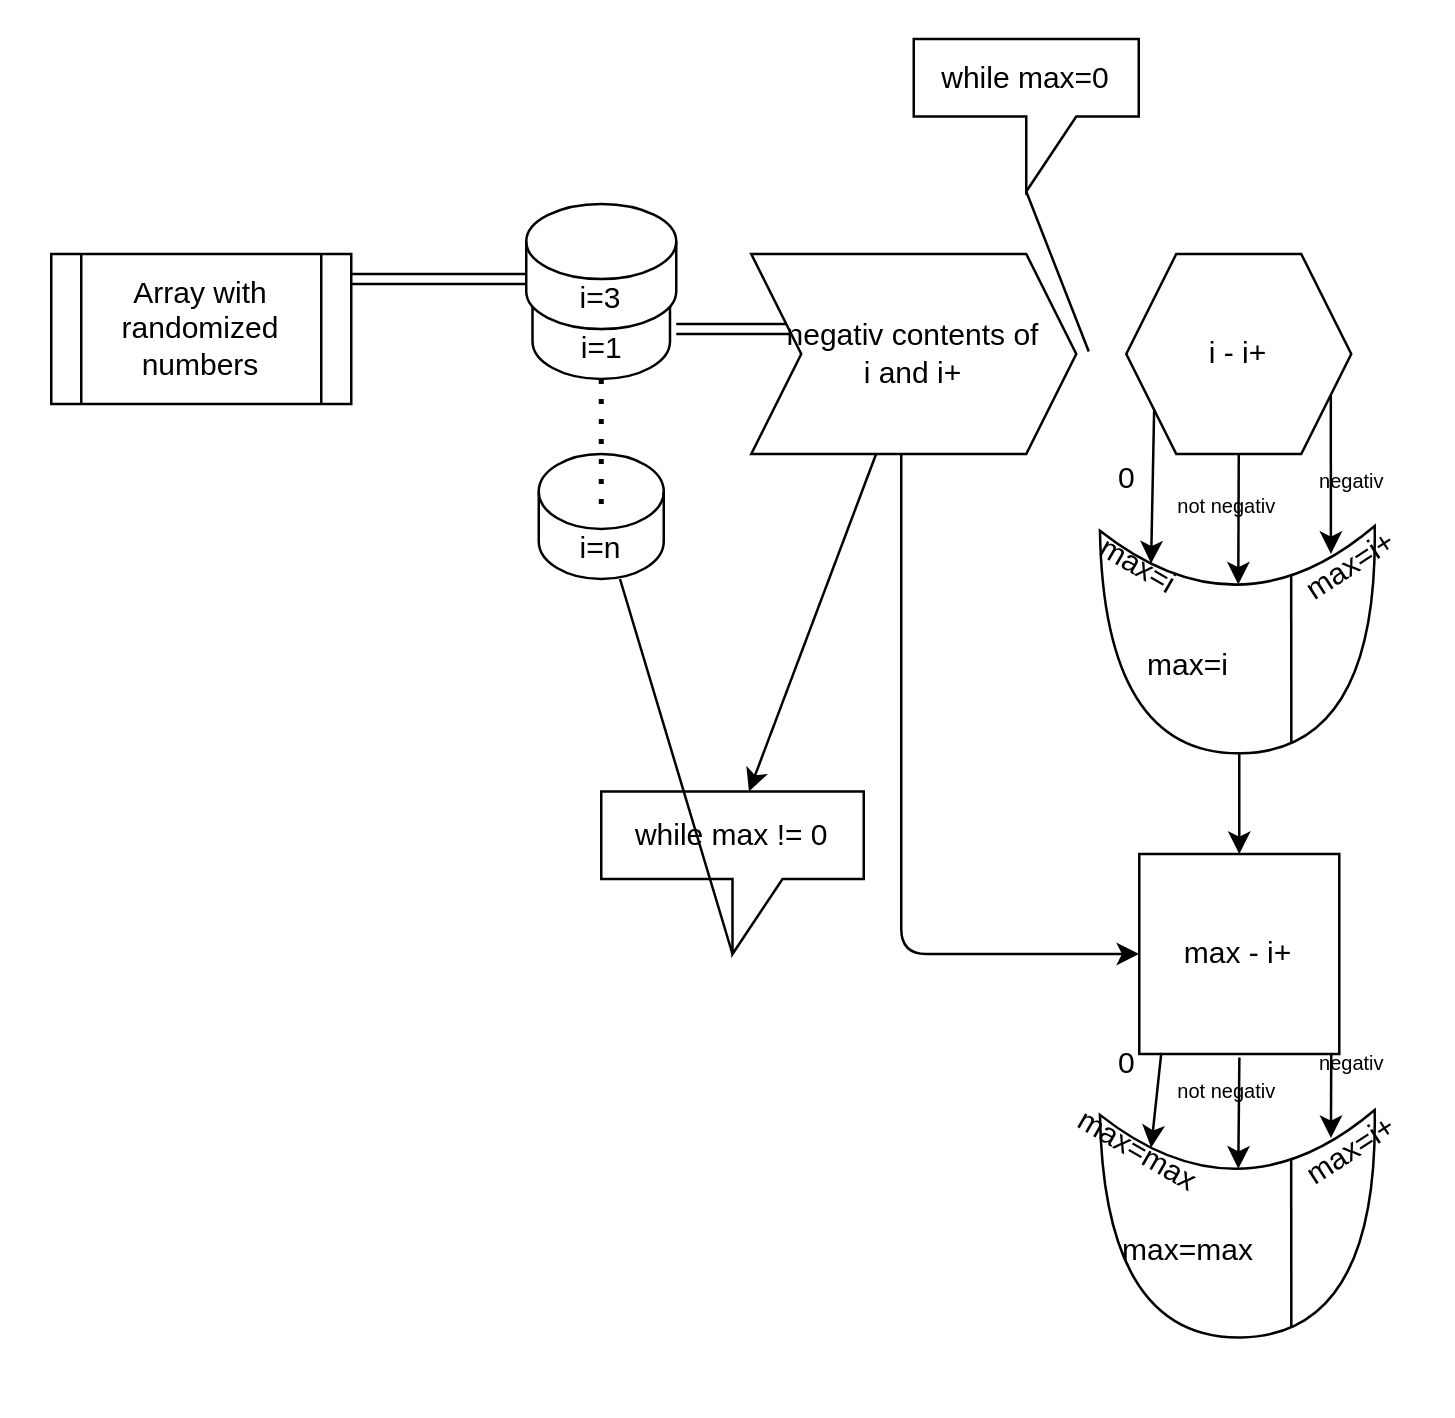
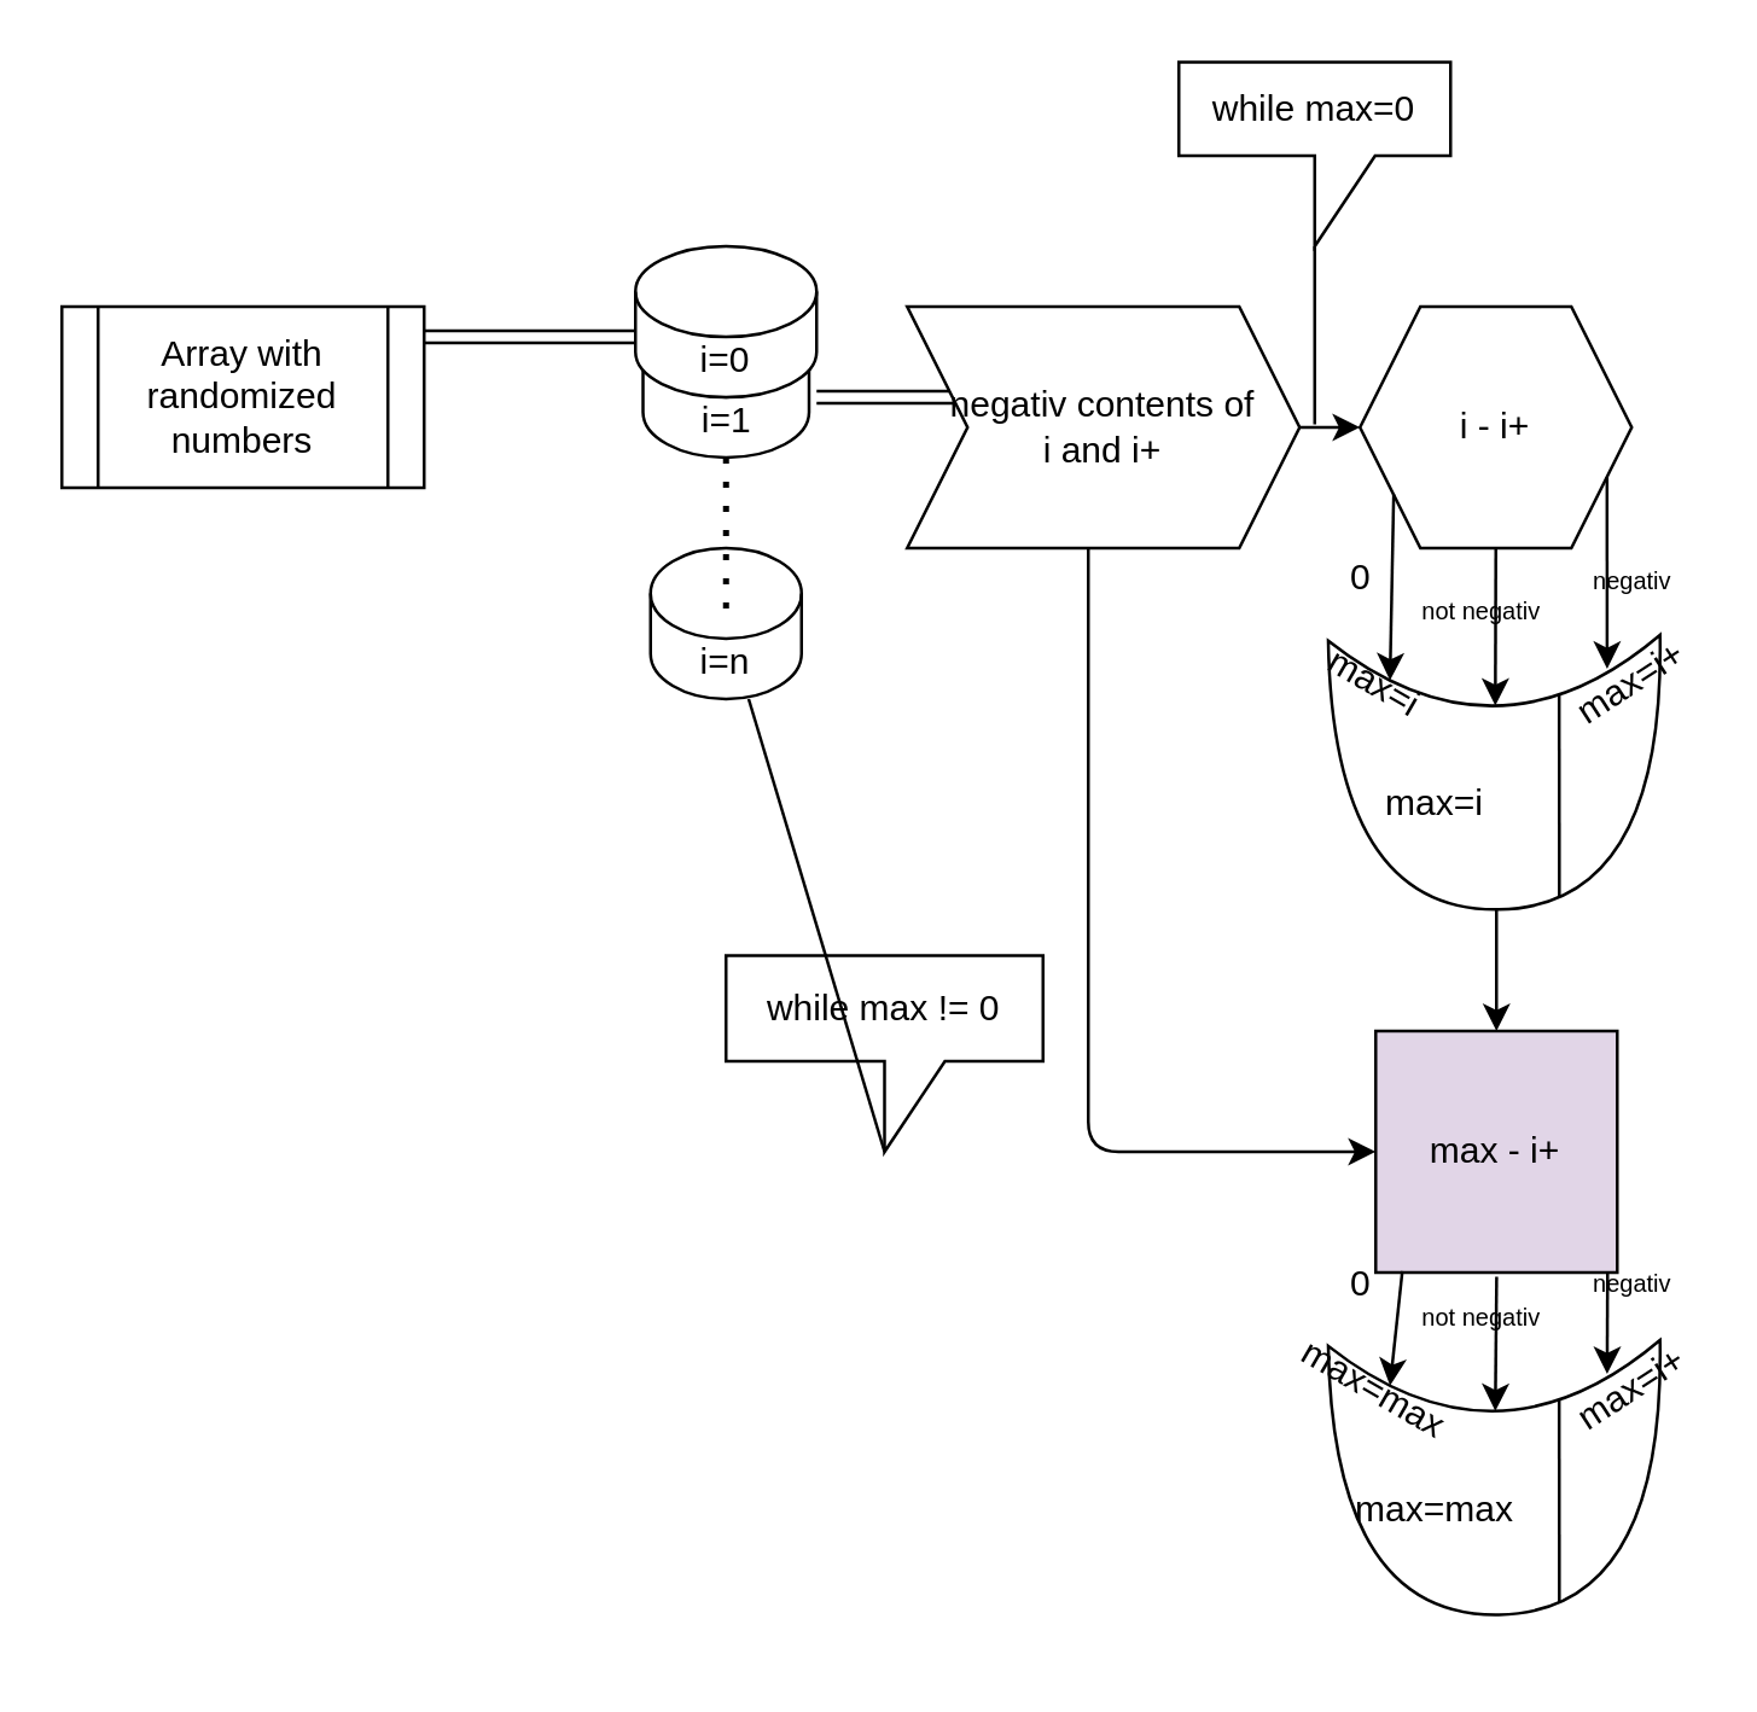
- <mxCell id="37" value="while max=0" style="shape=callout;whiteSpace=wrap;html=1;perimeter=calloutPerimeter;fontSize=12;" vertex="1" parent="1"><mxGeometry x="365" y="15" width="90" height="61" as="geometry" /></mxCell>
+ <mxCell id="37" value="while max=0" style="shape=callout;whiteSpace=wrap;html=1;perimeter=calloutPerimeter;fontSize=12;" vertex="1" parent="1"><mxGeometry x="390" y="20" width="90" height="61" as="geometry" /></mxCell>
- <mxCell id="6" value="i=3" style="shape=cylinder3;whiteSpace=wrap;html=1;boundedLbl=1;backgroundOutline=1;size=15;" vertex="1" parent="1"><mxGeometry x="210" y="81" width="60" height="50" as="geometry" /></mxCell>
+ <mxCell id="6" value="i=0" style="shape=cylinder3;whiteSpace=wrap;html=1;boundedLbl=1;backgroundOutline=1;size=15;" vertex="1" parent="1"><mxGeometry x="210" y="81" width="60" height="50" as="geometry" /></mxCell>
- <mxCell id="9" style="edgeStyle=none;html=1;" edge="1" parent="1" source="10" target="39"><mxGeometry relative="1" as="geometry" /></mxCell>
+ <mxCell id="9" style="edgeStyle=none;html=1;entryX=0;entryY=0.5;entryDx=0;entryDy=0;" edge="1" parent="1" source="10" target="11"><mxGeometry relative="1" as="geometry" /></mxCell>
- <mxCell id="25" value="&lt;font style=&quot;font-size: 12px&quot;&gt;max - i+&lt;/font&gt;" style="whiteSpace=wrap;html=1;aspect=fixed;fontSize=8;" vertex="1" parent="1"><mxGeometry x="455.21" y="341" width="80" height="80" as="geometry" /></mxCell>
+ <mxCell id="25" value="&lt;font style=&quot;font-size: 12px&quot;&gt;max - i+&lt;/font&gt;" style="whiteSpace=wrap;html=1;aspect=fixed;fontSize=8;fillColor=#e1d5e7;" vertex="1" parent="1"><mxGeometry x="455.21" y="341" width="80" height="80" as="geometry" /></mxCell>
